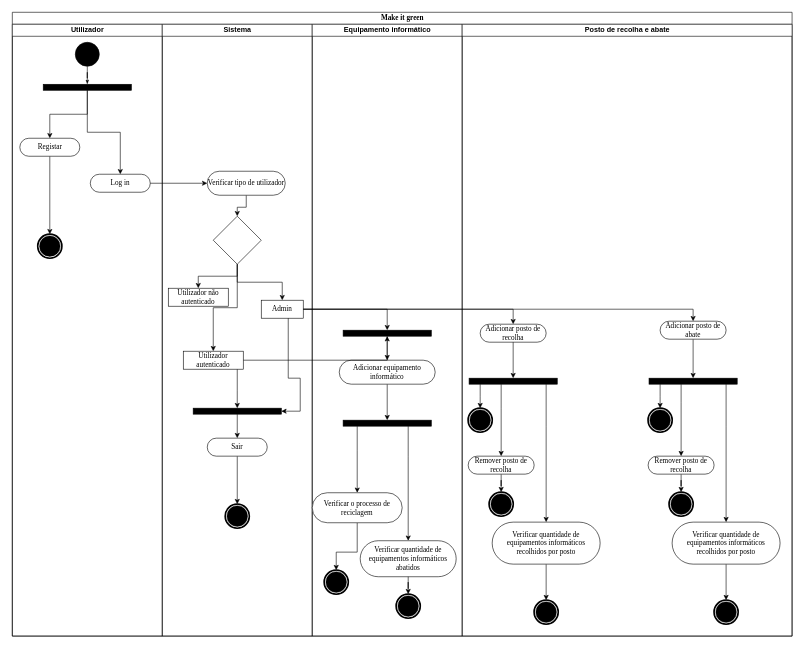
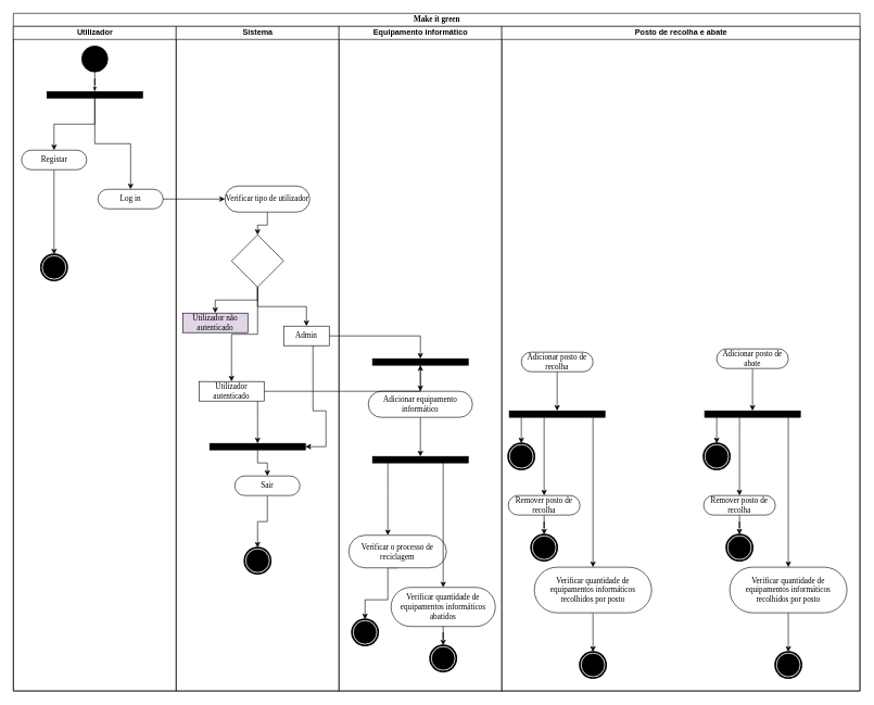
- <mxCell id="58" value="Utilizador não autenticado" style="rounded=0;whiteSpace=wrap;html=1;shadow=0;comic=0;labelBackgroundColor=none;strokeWidth=1;fontFamily=Verdana;fontSize=12;align=center;arcSize=50;" vertex="1" parent="1"><mxGeometry x="280" y="480" width="100" height="30" as="geometry" /></mxCell>
+ <mxCell id="58" value="Utilizador não autenticado" style="rounded=0;whiteSpace=wrap;html=1;shadow=0;comic=0;labelBackgroundColor=none;strokeWidth=1;fontFamily=Verdana;fontSize=12;align=center;arcSize=50;fillColor=#e1d5e7;" vertex="1" parent="1"><mxGeometry x="280" y="480" width="100" height="30" as="geometry" /></mxCell>
- <mxCell id="65" style="edgeStyle=orthogonalEdgeStyle;rounded=0;orthogonalLoop=1;jettySize=auto;html=1;" edge="1" parent="1" source="13" target="42"><mxGeometry relative="1" as="geometry" /></mxCell>
- <mxCell id="64" style="edgeStyle=orthogonalEdgeStyle;rounded=0;orthogonalLoop=1;jettySize=auto;html=1;" edge="1" parent="1" source="13" target="43"><mxGeometry relative="1" as="geometry" /></mxCell>
- <mxCell id="18" value="Sair" style="rounded=1;whiteSpace=wrap;html=1;shadow=0;comic=0;labelBackgroundColor=none;strokeWidth=1;fontFamily=Verdana;fontSize=12;align=center;arcSize=50;" vertex="1" parent="11"><mxGeometry x="75" y="690" width="100" height="30" as="geometry" /></mxCell>
+ <mxCell id="18" value="Sair" style="rounded=1;whiteSpace=wrap;html=1;shadow=0;comic=0;labelBackgroundColor=none;strokeWidth=1;fontFamily=Verdana;fontSize=12;align=center;arcSize=50;" vertex="1" parent="11"><mxGeometry x="90" y="690" width="100" height="30" as="geometry" /></mxCell>
- <mxCell id="26" value="Verificar o processo de reciclagem" style="rounded=1;whiteSpace=wrap;html=1;shadow=0;comic=0;labelBackgroundColor=none;strokeWidth=1;fontFamily=Verdana;fontSize=12;align=center;arcSize=50;" vertex="1" parent="20"><mxGeometry y="781" width="150" height="50" as="geometry" /></mxCell>
+ <mxCell id="26" value="Verificar o processo de reciclagem" style="rounded=1;whiteSpace=wrap;html=1;shadow=0;comic=0;labelBackgroundColor=none;strokeWidth=1;fontFamily=Verdana;fontSize=12;align=center;arcSize=50;" vertex="1" parent="20"><mxGeometry x="15" y="781" width="150" height="50" as="geometry" /></mxCell>
